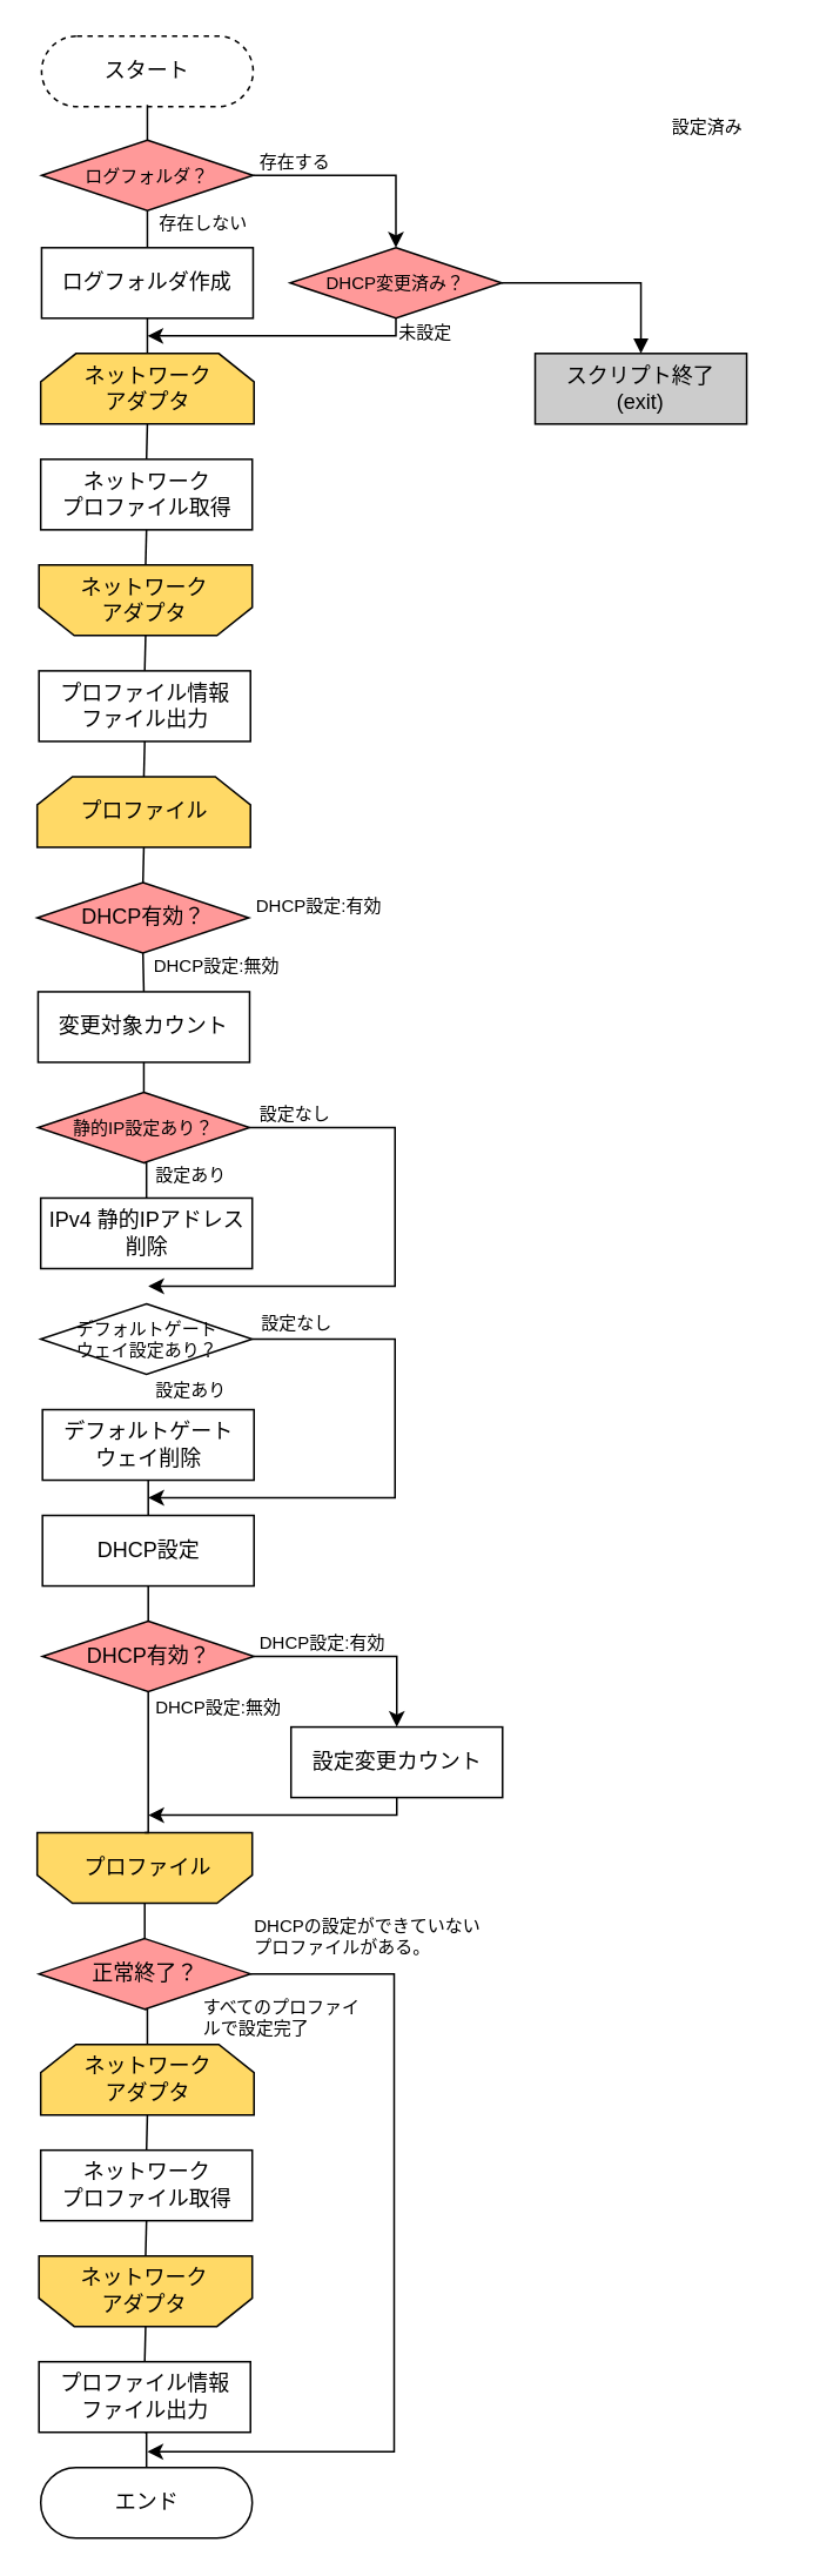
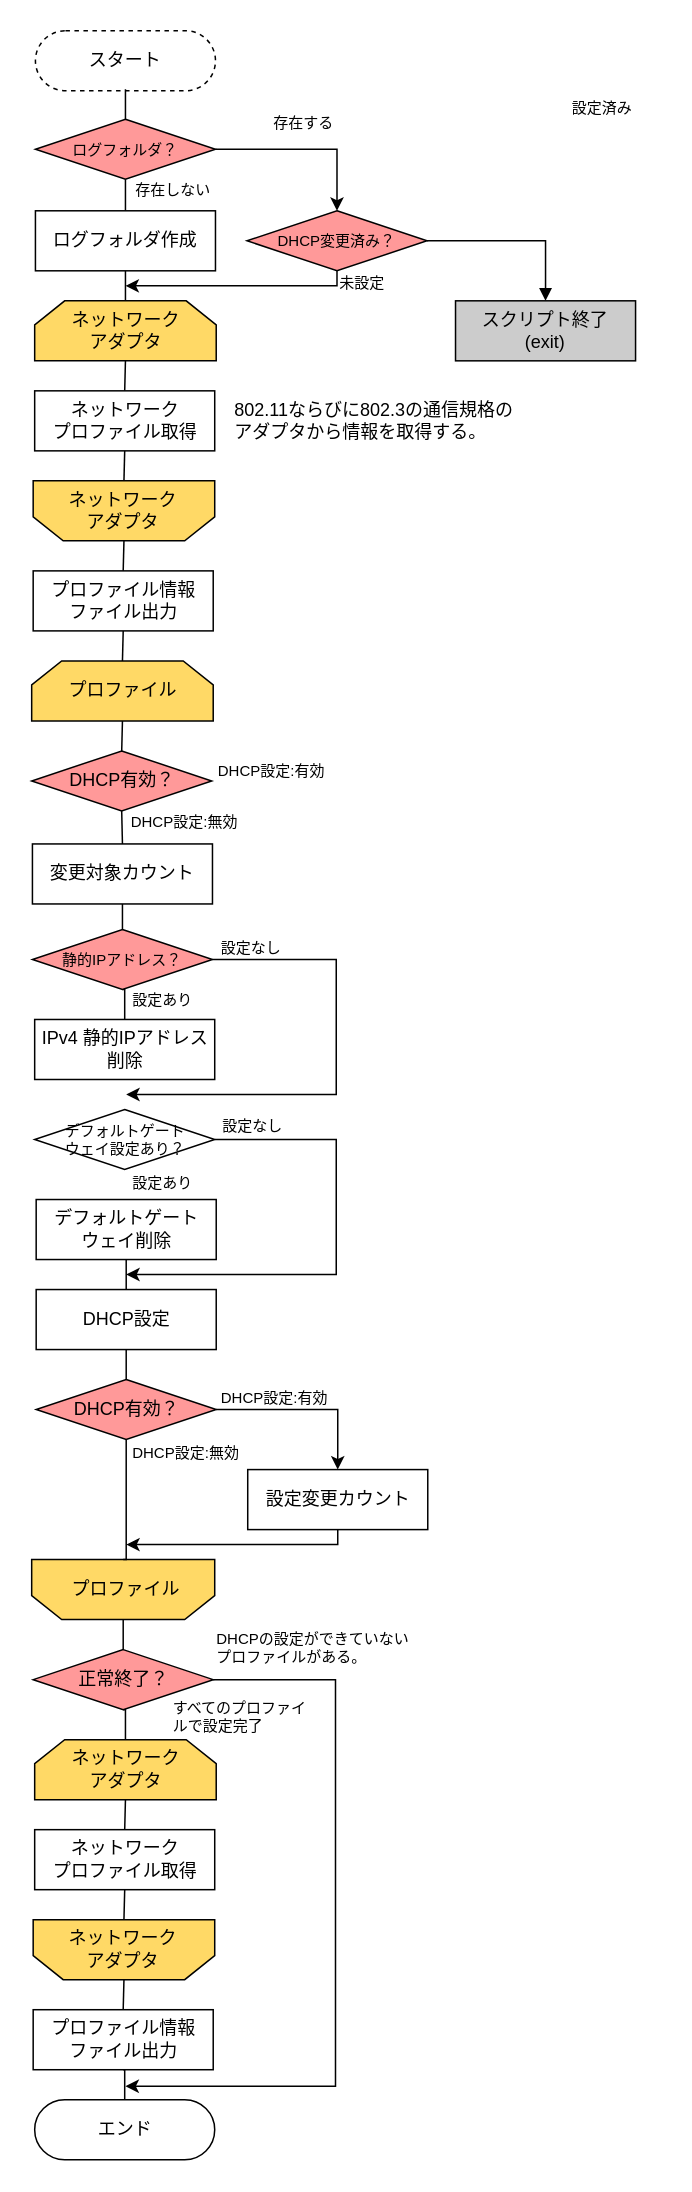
- <mxCell id="14" value="存在する" style="text;html=1;strokeColor=none;fillColor=none;align=left;verticalAlign=middle;whiteSpace=wrap;rounded=0;fontSize=10;" vertex="1" parent="1"><mxGeometry x="144.5" y="76" width="60" height="30" as="geometry" /></mxCell>
+ <mxCell id="14" value="存在する" style="text;html=1;strokeColor=none;fillColor=none;align=left;verticalAlign=middle;whiteSpace=wrap;rounded=0;fontSize=10;" vertex="1" parent="1"><mxGeometry x="179.5" y="66" width="60" height="30" as="geometry" /></mxCell>
+ <mxCell id="73" value="802.11ならびに802.3の通信規格の&lt;br&gt;アダプタから情報を取得する。" style="text;html=1;strokeColor=none;fillColor=none;align=left;verticalAlign=middle;whiteSpace=wrap;rounded=0;" vertex="1" parent="1"><mxGeometry x="154" y="265" width="200" height="30" as="geometry" /></mxCell>
- <mxCell id="38" value="静的IP設定あり？" style="rhombus;whiteSpace=wrap;html=1;fontSize=10;fillColor=#FF9999;" vertex="1" parent="1"><mxGeometry x="21" y="619" width="120" height="40" as="geometry" /></mxCell>
+ <mxCell id="38" value="静的IPアドレス？" style="rhombus;whiteSpace=wrap;html=1;fontSize=10;fillColor=#FF9999;" vertex="1" parent="1"><mxGeometry x="21" y="619" width="120" height="40" as="geometry" /></mxCell>
